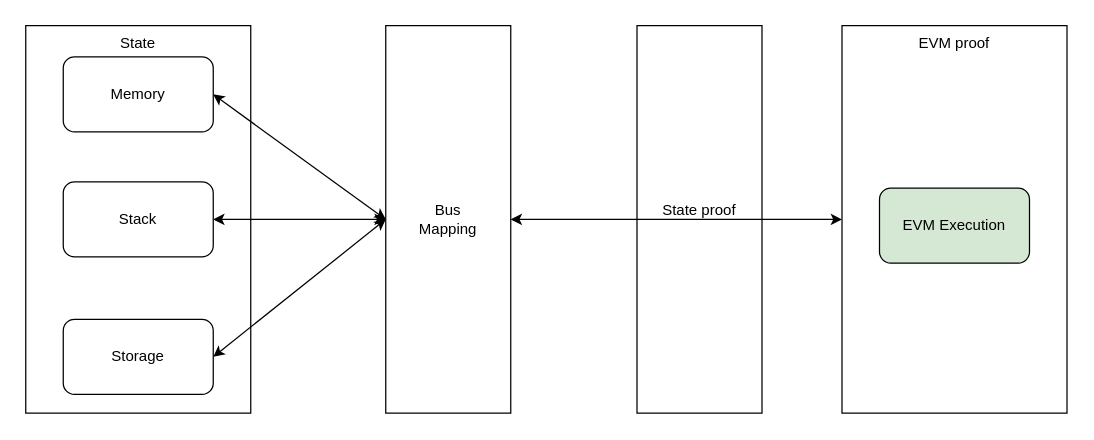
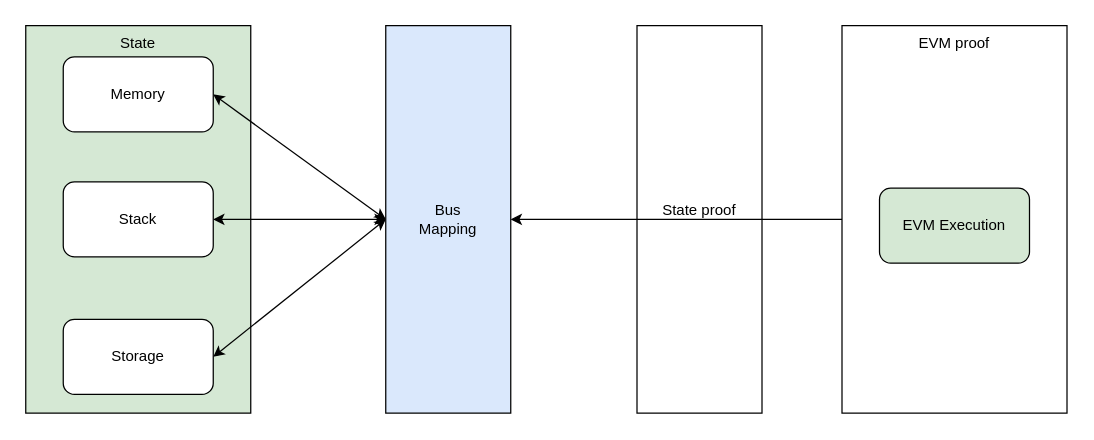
- <mxCell id="2" value="State" style="rounded=0;whiteSpace=wrap;html=1;verticalAlign=top;" vertex="1" parent="1"><mxGeometry x="20" y="20" width="180" height="310" as="geometry" /></mxCell>
+ <mxCell id="2" value="State" style="rounded=0;whiteSpace=wrap;html=1;verticalAlign=top;fillColor=#d5e8d4;" vertex="1" parent="1"><mxGeometry x="20" y="20" width="180" height="310" as="geometry" /></mxCell>
- <mxCell id="9" value="Bus&lt;br&gt;Mapping" style="rounded=0;whiteSpace=wrap;html=1;verticalAlign=middle;" vertex="1" parent="1"><mxGeometry x="308" y="20" width="100" height="310" as="geometry" /></mxCell>
+ <mxCell id="9" value="Bus&lt;br&gt;Mapping" style="rounded=0;whiteSpace=wrap;html=1;verticalAlign=middle;fillColor=#dae8fc;" vertex="1" parent="1"><mxGeometry x="308" y="20" width="100" height="310" as="geometry" /></mxCell>
- <mxCell id="13" style="edgeStyle=none;html=1;exitX=1;exitY=0.5;exitDx=0;exitDy=0;entryX=0;entryY=0.5;entryDx=0;entryDy=0;startArrow=classic;startFill=1;" edge="1" parent="1" source="9" target="10"><mxGeometry relative="1" as="geometry" /></mxCell>
+ <mxCell id="13" style="edgeStyle=none;html=1;exitX=1;exitY=0.5;exitDx=0;exitDy=0;entryX=0;entryY=0.5;entryDx=0;entryDy=0;startArrow=classic;startFill=1;endArrow=none;" edge="1" parent="1" source="9" target="10"><mxGeometry relative="1" as="geometry" /></mxCell>
